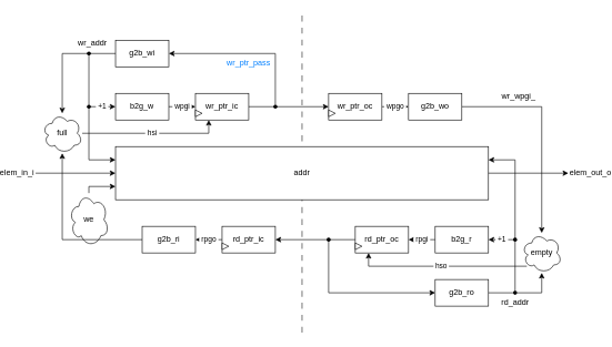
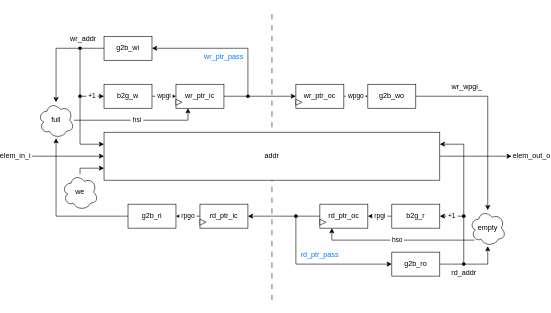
- <mxCell id="12" value="we" style="ellipse;shape=cloud;whiteSpace=wrap;html=1;" parent="1" vertex="1"><mxGeometry x="80" y="290" width="60" height="80" as="geometry" /></mxCell>
+ <mxCell id="12" value="we" style="ellipse;shape=cloud;whiteSpace=wrap;html=1;" parent="1" vertex="1"><mxGeometry x="80" y="290" width="60" height="60" as="geometry" /></mxCell>
+ <mxCell id="51" value="rd_ptr_pass" style="whiteSpace=wrap;html=1;strokeColor=none;fillColor=none;fontColor=#007FFF;" vertex="1" parent="1"><mxGeometry x="470" y="410" width="80" height="30" as="geometry" /></mxCell>
